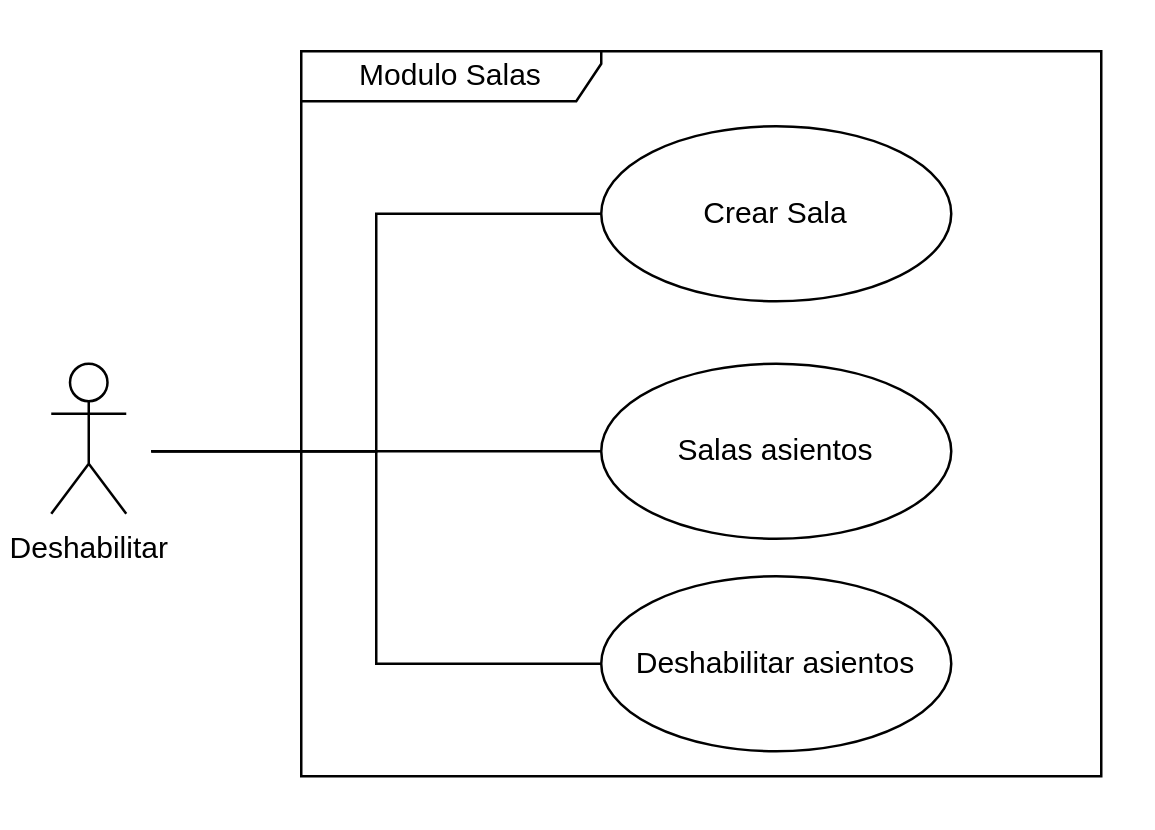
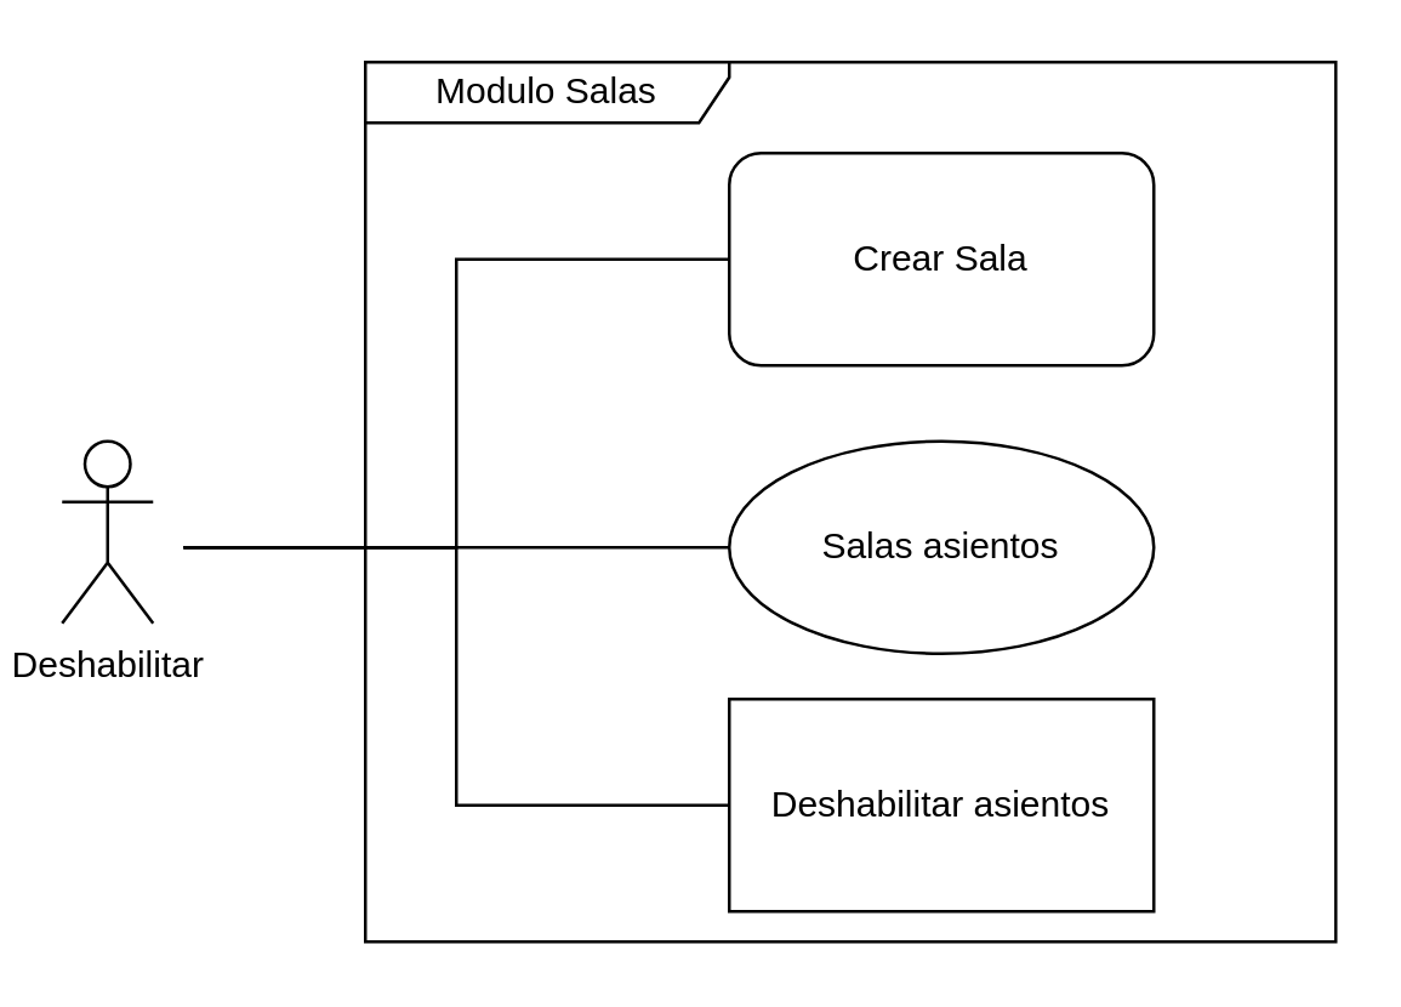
- <mxCell id="5" value="Crear Sala" style="ellipse;whiteSpace=wrap;html=1;" vertex="1" parent="1"><mxGeometry x="240" y="50" width="140" height="70" as="geometry" /></mxCell>
+ <mxCell id="5" value="Crear Sala" style="whiteSpace=wrap;html=1;rounded=1;" vertex="1" parent="1"><mxGeometry x="240" y="50" width="140" height="70" as="geometry" /></mxCell>
- <mxCell id="9" value="Deshabilitar asientos" style="ellipse;whiteSpace=wrap;html=1;" vertex="1" parent="1"><mxGeometry x="240" y="230" width="140" height="70" as="geometry" /></mxCell>
+ <mxCell id="9" value="Deshabilitar asientos" style="whiteSpace=wrap;html=1;rounded=0;" vertex="1" parent="1"><mxGeometry x="240" y="230" width="140" height="70" as="geometry" /></mxCell>
